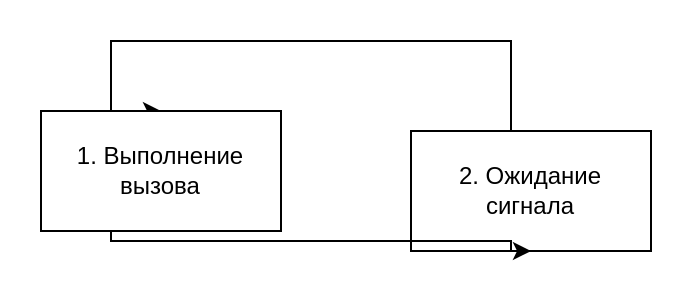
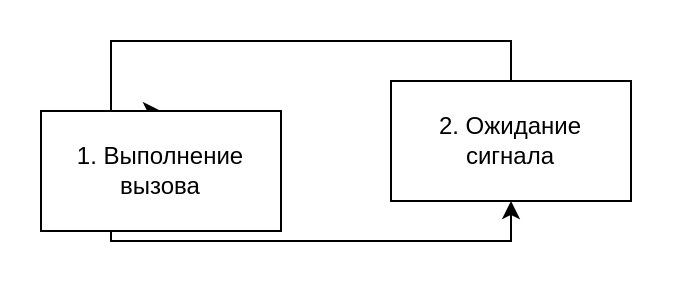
- <mxCell id="3" value="2. Ожидание сигнала" style="rounded=0;whiteSpace=wrap;html=1;" parent="1" vertex="1"><mxGeometry x="205" y="65" width="120" height="60" as="geometry" /></mxCell>
+ <mxCell id="3" value="2. Ожидание сигнала" style="rounded=0;whiteSpace=wrap;html=1;" parent="1" vertex="1"><mxGeometry x="195" y="40" width="120" height="60" as="geometry" /></mxCell>
